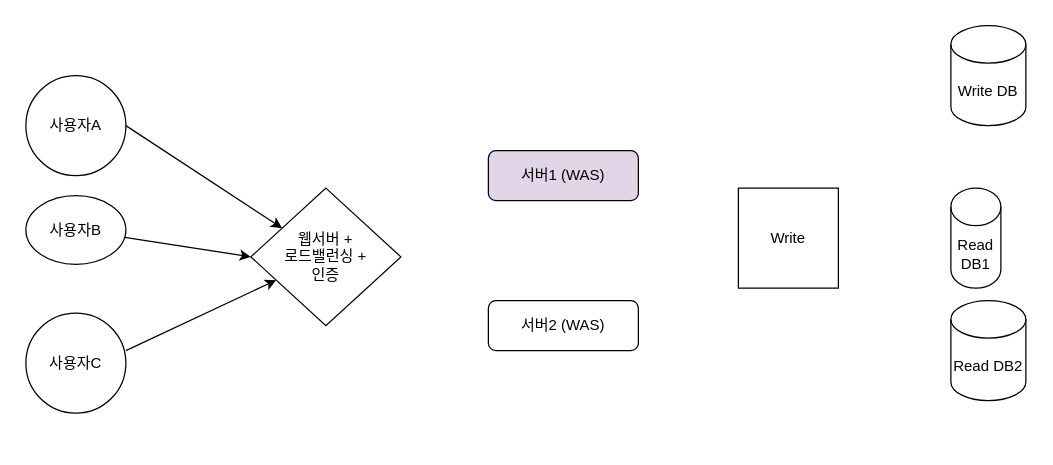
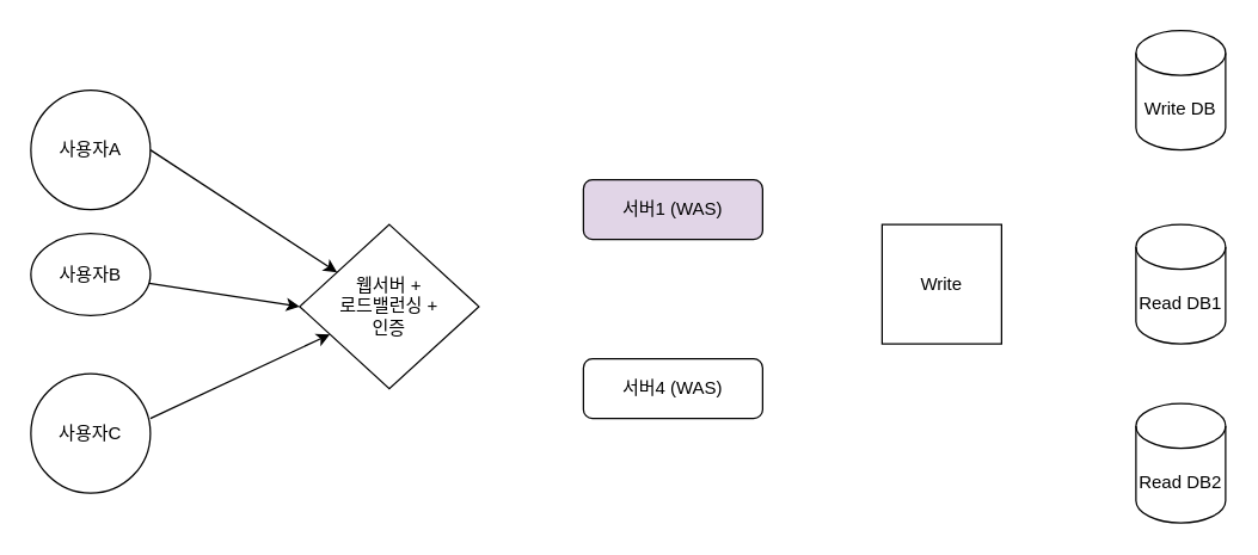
- <mxCell id="6" value="Read DB1" style="shape=cylinder3;whiteSpace=wrap;html=1;boundedLbl=1;backgroundOutline=1;size=15;" vertex="1" parent="1"><mxGeometry x="760" y="150" width="40" height="80" as="geometry" /></mxCell>
+ <mxCell id="6" value="Read DB1" style="shape=cylinder3;whiteSpace=wrap;html=1;boundedLbl=1;backgroundOutline=1;size=15;" vertex="1" parent="1"><mxGeometry x="760" y="150" width="60" height="80" as="geometry" /></mxCell>
- <mxCell id="3" value="서버2 (WAS)" style="rounded=1;whiteSpace=wrap;html=1;fontSize=12;glass=0;strokeWidth=1;shadow=0;" vertex="1" parent="1"><mxGeometry x="390" y="240" width="120" height="40" as="geometry" /></mxCell>
+ <mxCell id="3" value="서버4 (WAS)" style="rounded=1;whiteSpace=wrap;html=1;fontSize=12;glass=0;strokeWidth=1;shadow=0;" vertex="1" parent="1"><mxGeometry x="390" y="240" width="120" height="40" as="geometry" /></mxCell>
- <mxCell id="13" value="Read DB2" style="shape=cylinder3;whiteSpace=wrap;html=1;boundedLbl=1;backgroundOutline=1;size=15;" vertex="1" parent="1"><mxGeometry x="760" y="240" width="60" height="80" as="geometry" /></mxCell>
+ <mxCell id="13" value="Read DB2" style="shape=cylinder3;whiteSpace=wrap;html=1;boundedLbl=1;backgroundOutline=1;size=15;" vertex="1" parent="1"><mxGeometry x="760" y="270" width="60" height="80" as="geometry" /></mxCell>
